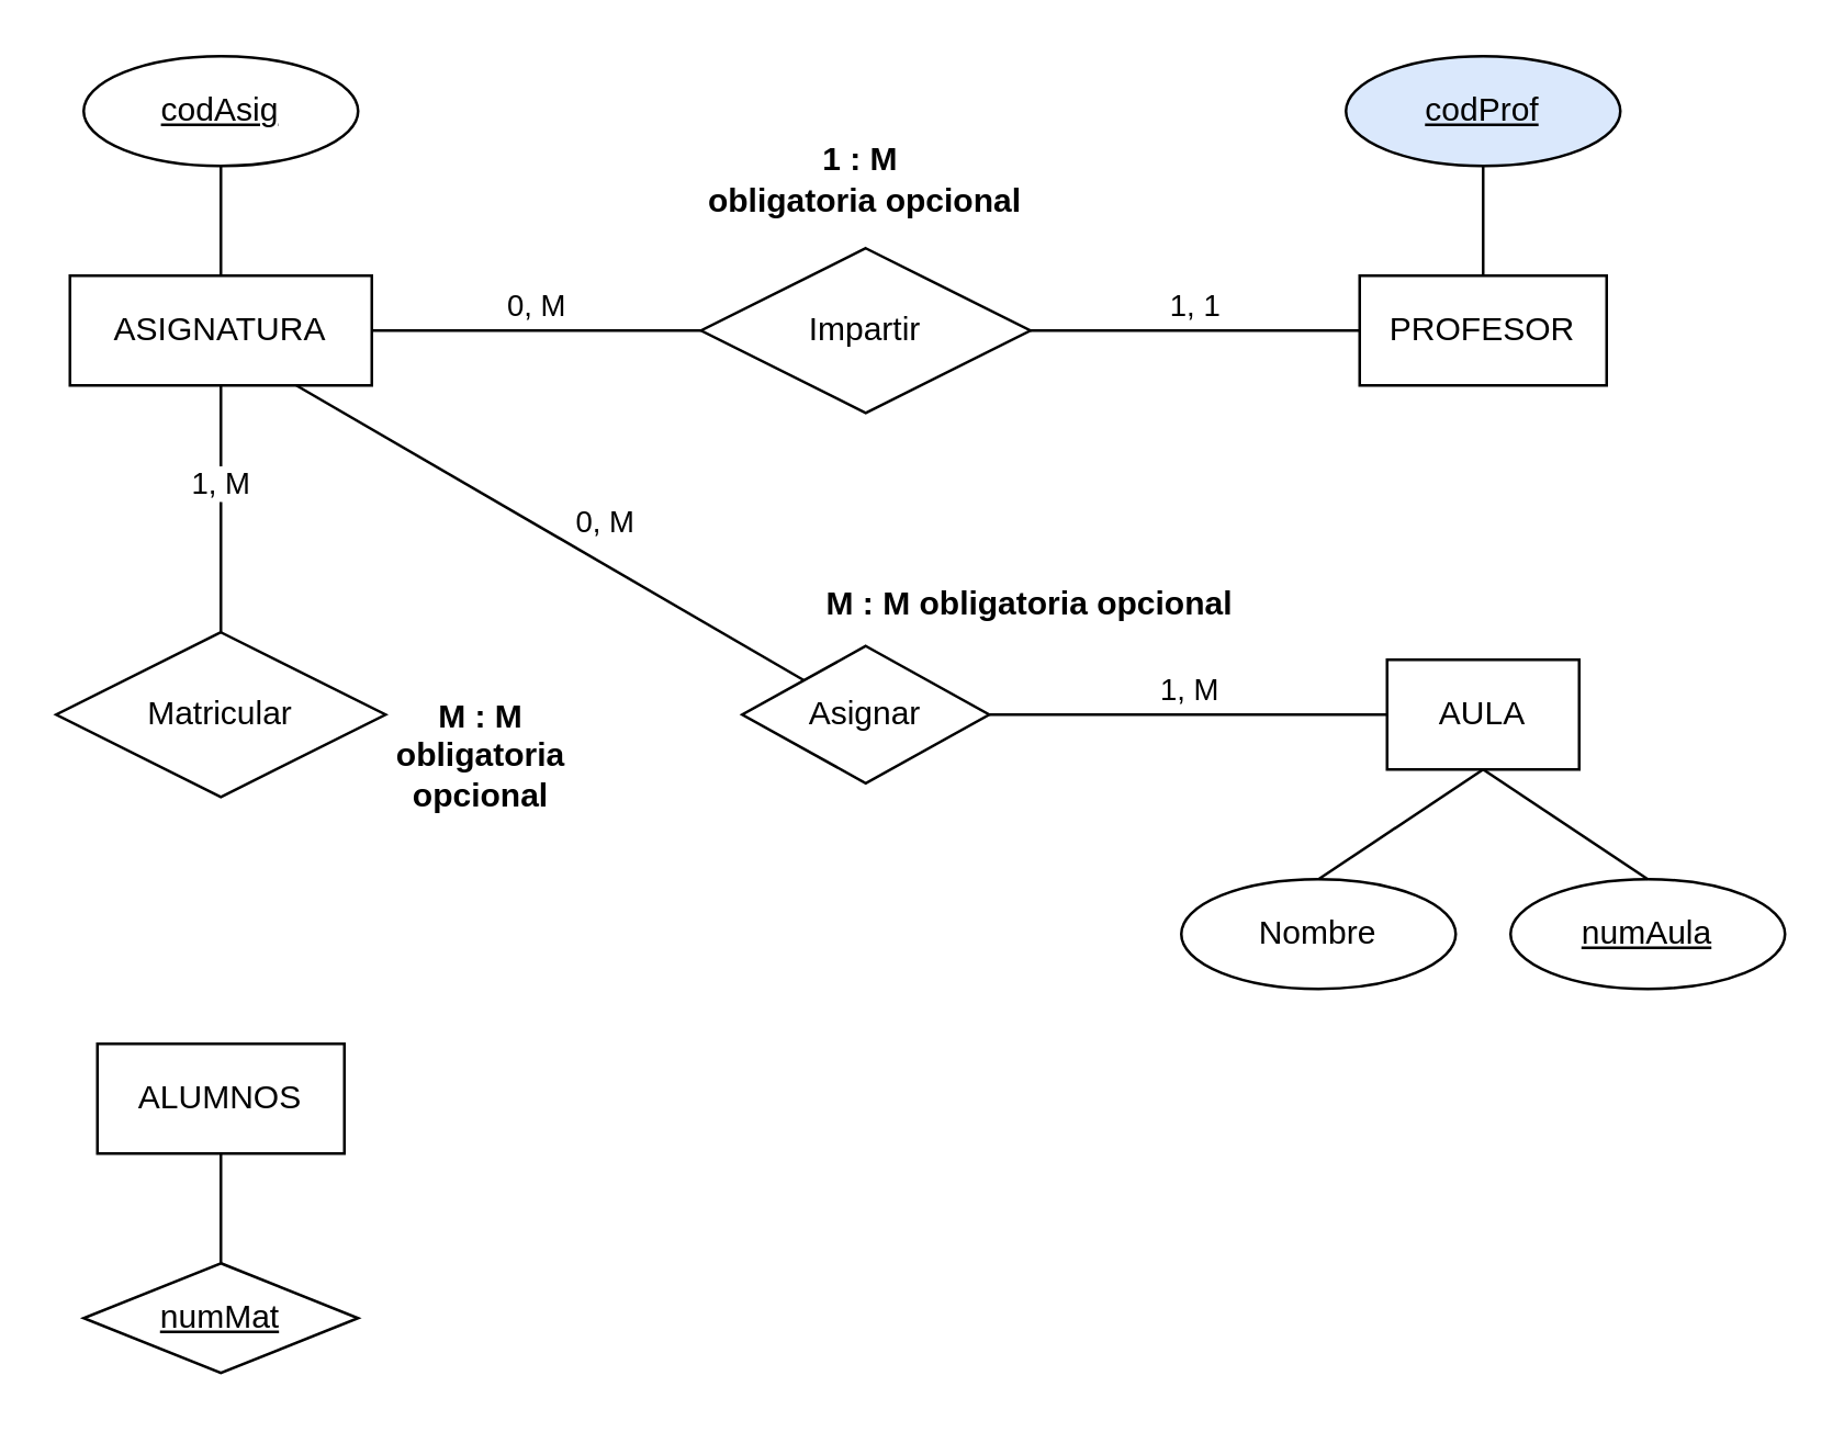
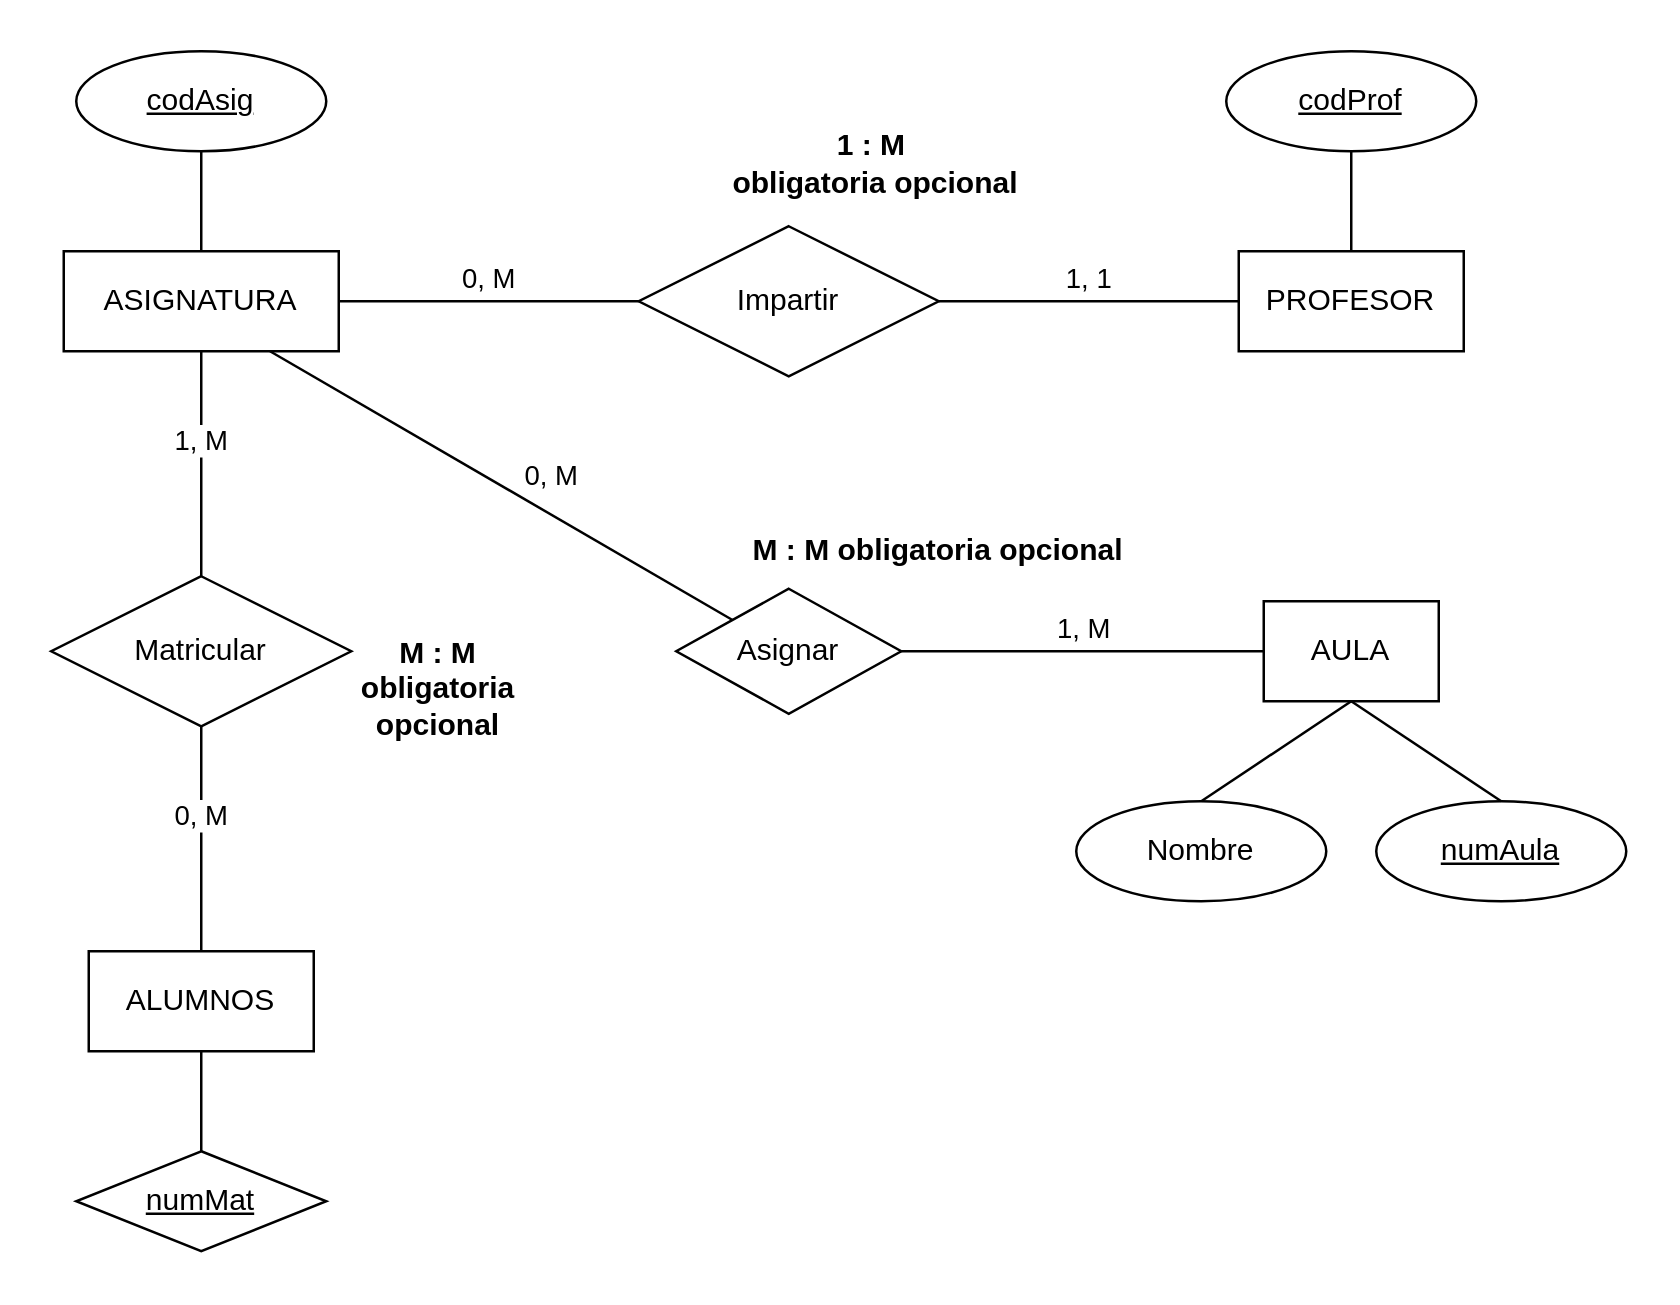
- <mxCell id="26" value="&lt;u&gt;codProf&lt;/u&gt;" style="ellipse;whiteSpace=wrap;html=1;align=center;fillColor=#dae8fc;" vertex="1" parent="1"><mxGeometry x="490" y="20" width="100" height="40" as="geometry" /></mxCell>
+ <mxCell id="26" value="&lt;u&gt;codProf&lt;/u&gt;" style="ellipse;whiteSpace=wrap;html=1;align=center;" vertex="1" parent="1"><mxGeometry x="490" y="20" width="100" height="40" as="geometry" /></mxCell>
- <mxCell id="17" value="&lt;b&gt;1 : M&amp;nbsp;&lt;/b&gt;&lt;div&gt;&lt;b&gt;obligatoria opcional&lt;/b&gt;&lt;/div&gt;" style="text;html=1;align=center;verticalAlign=middle;whiteSpace=wrap;rounded=0;" parent="1" vertex="1"><mxGeometry x="225" y="50" width="180" height="30" as="geometry" /></mxCell>
+ <mxCell id="17" value="&lt;b&gt;1 : M&amp;nbsp;&lt;/b&gt;&lt;div&gt;&lt;b&gt;obligatoria opcional&lt;/b&gt;&lt;/div&gt;" style="text;html=1;align=center;verticalAlign=middle;whiteSpace=wrap;rounded=0;" parent="1" vertex="1"><mxGeometry x="260" y="50" width="180" height="30" as="geometry" /></mxCell>
+ <mxCell id="10" value="0, M" style="endArrow=none;html=1;rounded=0;exitX=0.5;exitY=1;exitDx=0;exitDy=0;entryX=0.5;entryY=0;entryDx=0;entryDy=0;edgeStyle=orthogonalEdgeStyle;verticalAlign=bottom;" parent="1" source="6" target="5" edge="1"><mxGeometry relative="1" as="geometry"><mxPoint x="90" y="310" as="sourcePoint" /><mxPoint x="90" y="420" as="targetPoint" /></mxGeometry></mxCell>
